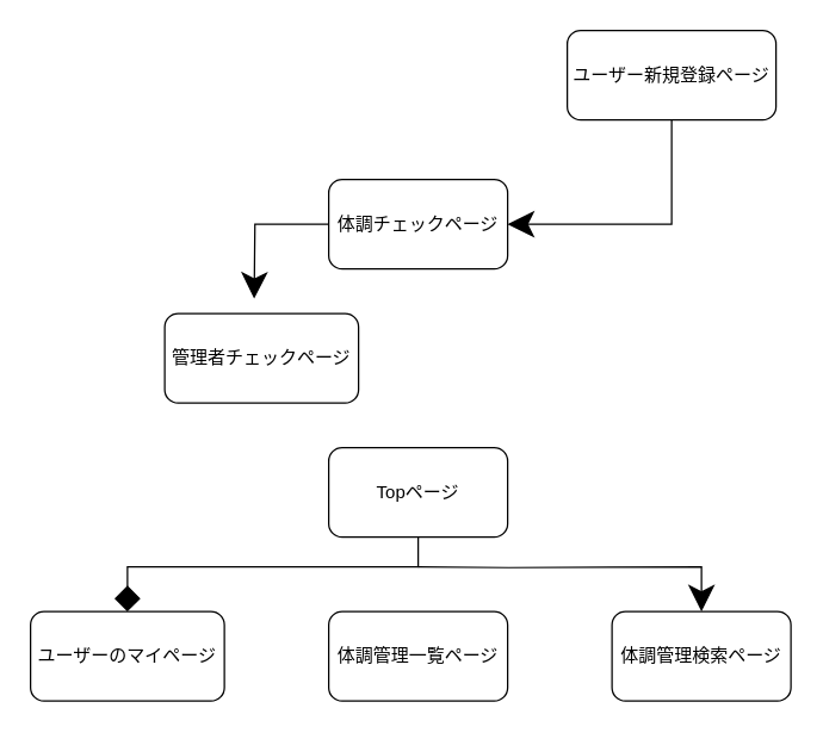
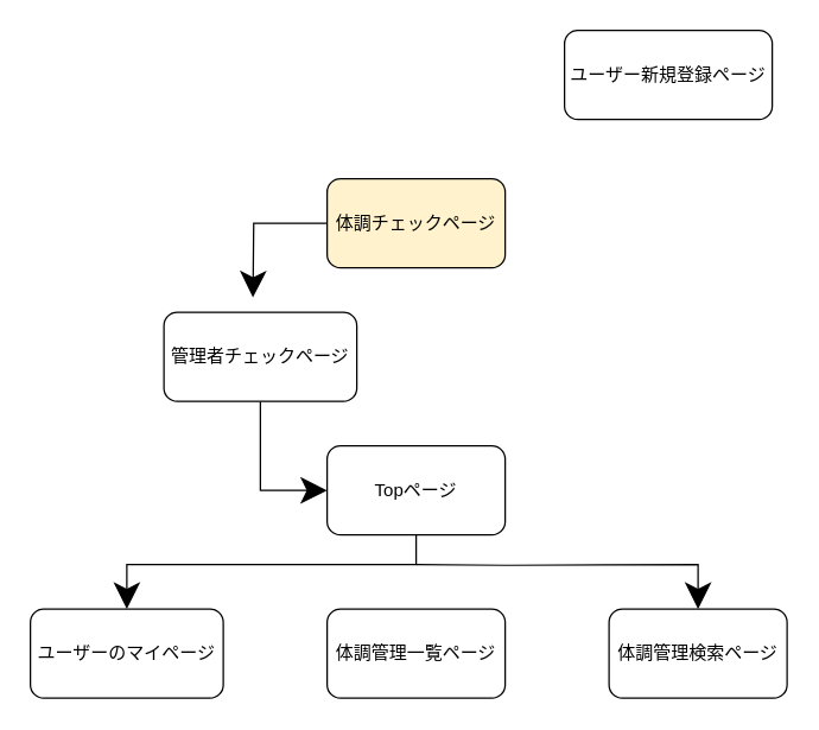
- <mxCell id="6" value="体調チェックページ" style="rounded=1;whiteSpace=wrap;html=1;" vertex="1" parent="1"><mxGeometry x="220" y="120" width="120" height="60" as="geometry" /></mxCell>
+ <mxCell id="6" value="体調チェックページ" style="rounded=1;whiteSpace=wrap;html=1;fillColor=#fff2cc;" vertex="1" parent="1"><mxGeometry x="220" y="120" width="120" height="60" as="geometry" /></mxCell>
- <mxCell id="12" style="edgeStyle=orthogonalEdgeStyle;rounded=0;orthogonalLoop=1;jettySize=auto;html=1;entryX=1;entryY=0.5;entryDx=0;entryDy=0;endSize=15;" edge="1" parent="1" source="13" target="6"><mxGeometry relative="1" as="geometry"><Array as="points"><mxPoint x="450" y="150" /></Array></mxGeometry></mxCell>
+ <mxCell id="7" style="edgeStyle=orthogonalEdgeStyle;rounded=0;orthogonalLoop=1;jettySize=auto;html=1;entryX=0;entryY=0.5;entryDx=0;entryDy=0;endSize=15;" edge="1" parent="1" source="8" target="4"><mxGeometry relative="1" as="geometry" /></mxCell>
- <mxCell id="2" style="edgeStyle=orthogonalEdgeStyle;rounded=0;orthogonalLoop=1;jettySize=auto;html=1;exitX=0.5;exitY=1;exitDx=0;exitDy=0;entryX=0.5;entryY=0;entryDx=0;entryDy=0;endSize=15;endArrow=diamond;" edge="1" parent="1" source="4" target="11"><mxGeometry relative="1" as="geometry" /></mxCell>
+ <mxCell id="2" style="edgeStyle=orthogonalEdgeStyle;rounded=0;orthogonalLoop=1;jettySize=auto;html=1;exitX=0.5;exitY=1;exitDx=0;exitDy=0;entryX=0.5;entryY=0;entryDx=0;entryDy=0;endSize=15;" edge="1" parent="1" source="4" target="11"><mxGeometry relative="1" as="geometry" /></mxCell>
